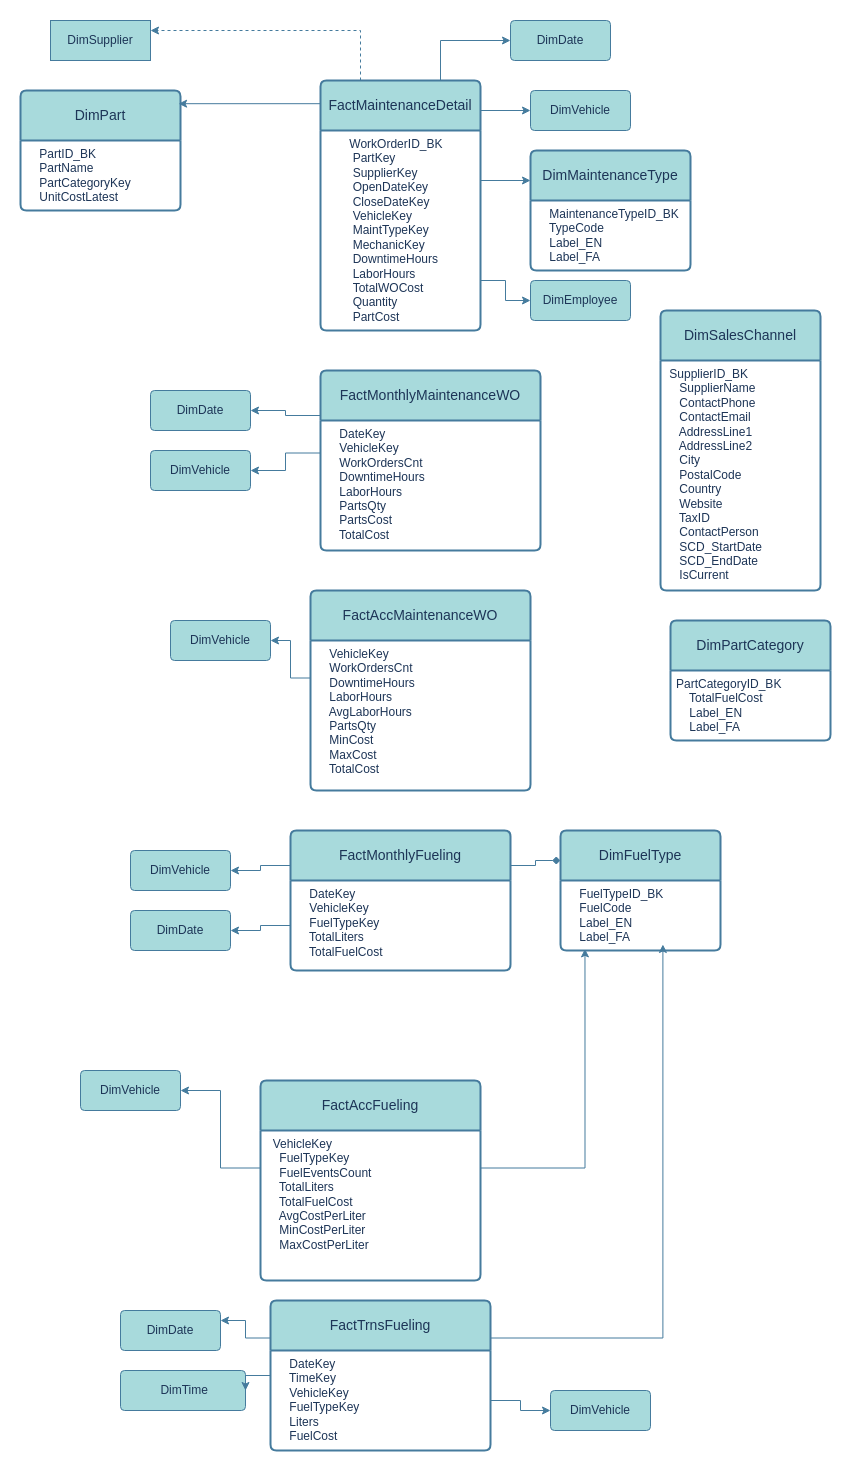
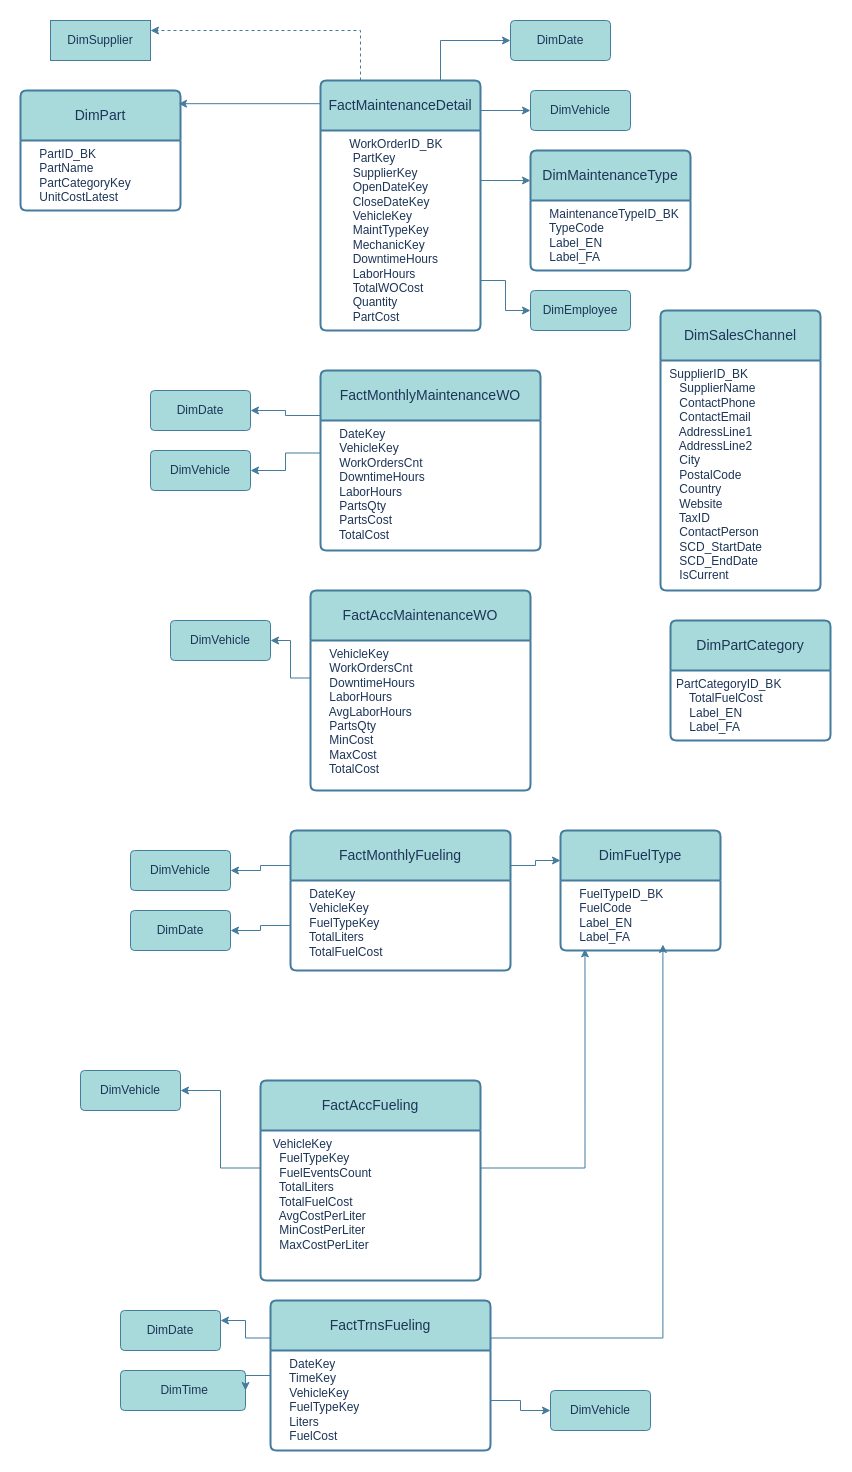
- <mxCell id="36" value="DimEmployee" style="rounded=1;arcSize=10;whiteSpace=wrap;html=1;align=center;labelBackgroundColor=none;fillColor=#A8DADC;strokeColor=#457B9D;fontColor=#1D3557;" vertex="1" parent="1"><mxGeometry x="530" y="280" width="100" height="40" as="geometry" /></mxCell>
+ <mxCell id="36" value="DimEmployee" style="rounded=1;arcSize=10;whiteSpace=wrap;html=1;align=center;labelBackgroundColor=none;fillColor=#A8DADC;strokeColor=#457B9D;fontColor=#1D3557;" vertex="1" parent="1"><mxGeometry x="530" y="290" width="100" height="40" as="geometry" /></mxCell>
- <mxCell id="24" style="edgeStyle=orthogonalEdgeStyle;rounded=0;orthogonalLoop=1;jettySize=auto;html=1;exitX=1;exitY=0.25;exitDx=0;exitDy=0;entryX=0;entryY=0.25;entryDx=0;entryDy=0;labelBackgroundColor=none;strokeColor=#457B9D;fontColor=default;endArrow=diamond;" edge="1" parent="1" source="26" target="10"><mxGeometry relative="1" as="geometry" /></mxCell>
+ <mxCell id="24" style="edgeStyle=orthogonalEdgeStyle;rounded=0;orthogonalLoop=1;jettySize=auto;html=1;exitX=1;exitY=0.25;exitDx=0;exitDy=0;entryX=0;entryY=0.25;entryDx=0;entryDy=0;labelBackgroundColor=none;strokeColor=#457B9D;fontColor=default;" edge="1" parent="1" source="26" target="10"><mxGeometry relative="1" as="geometry" /></mxCell>
